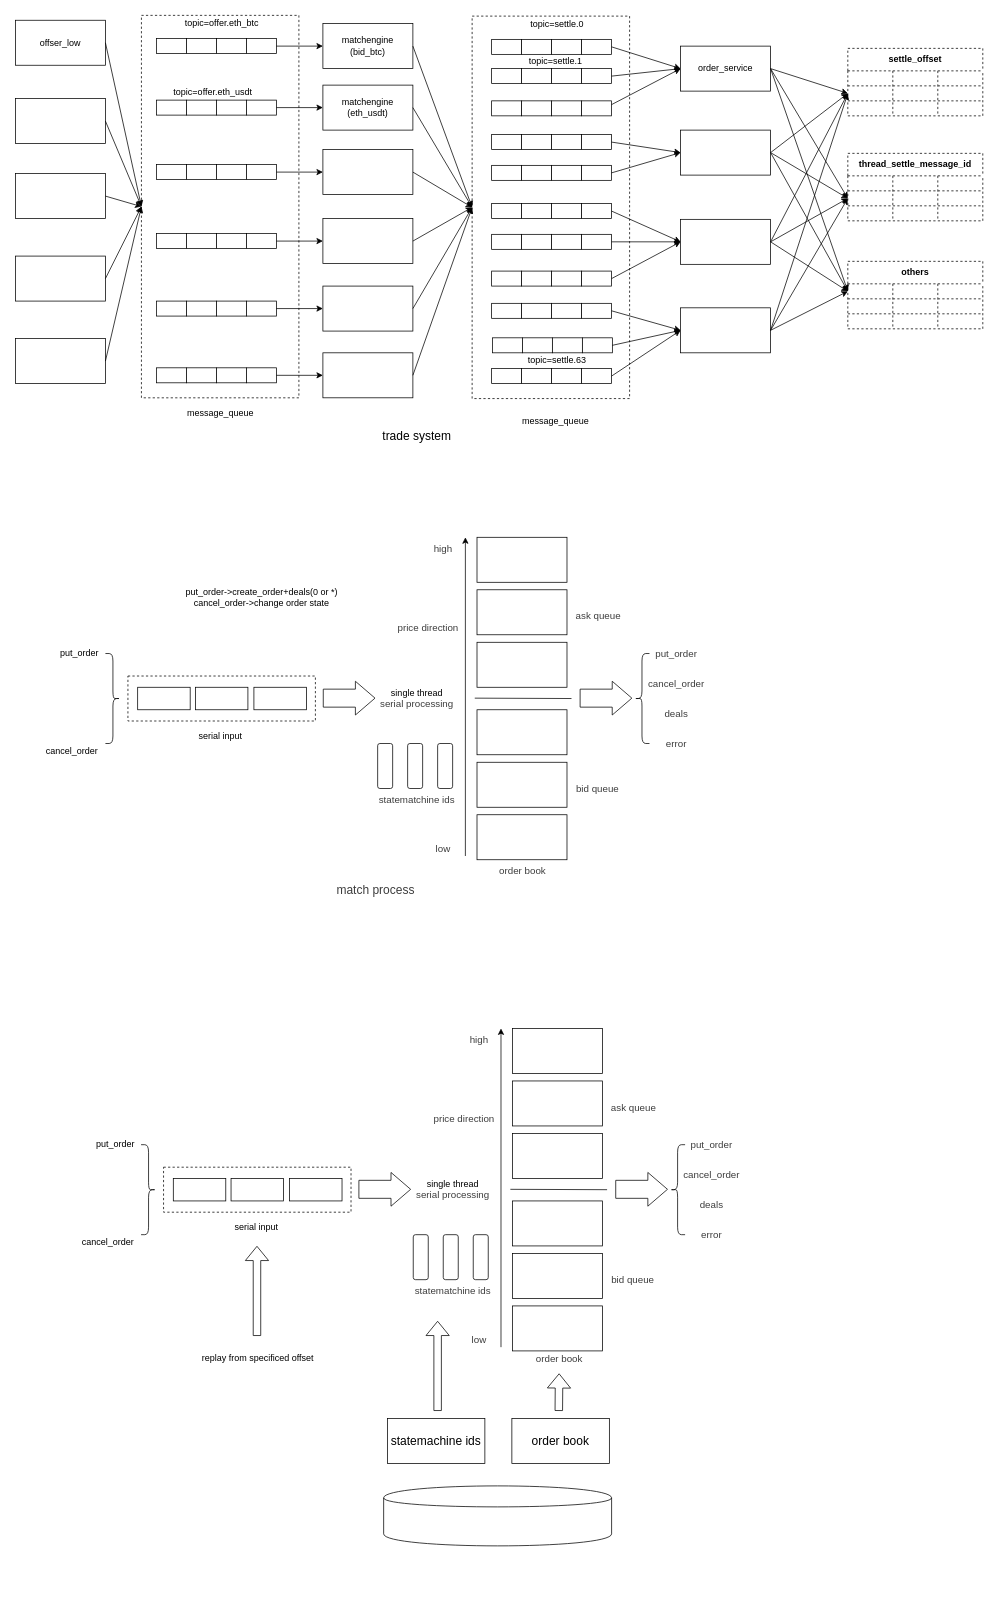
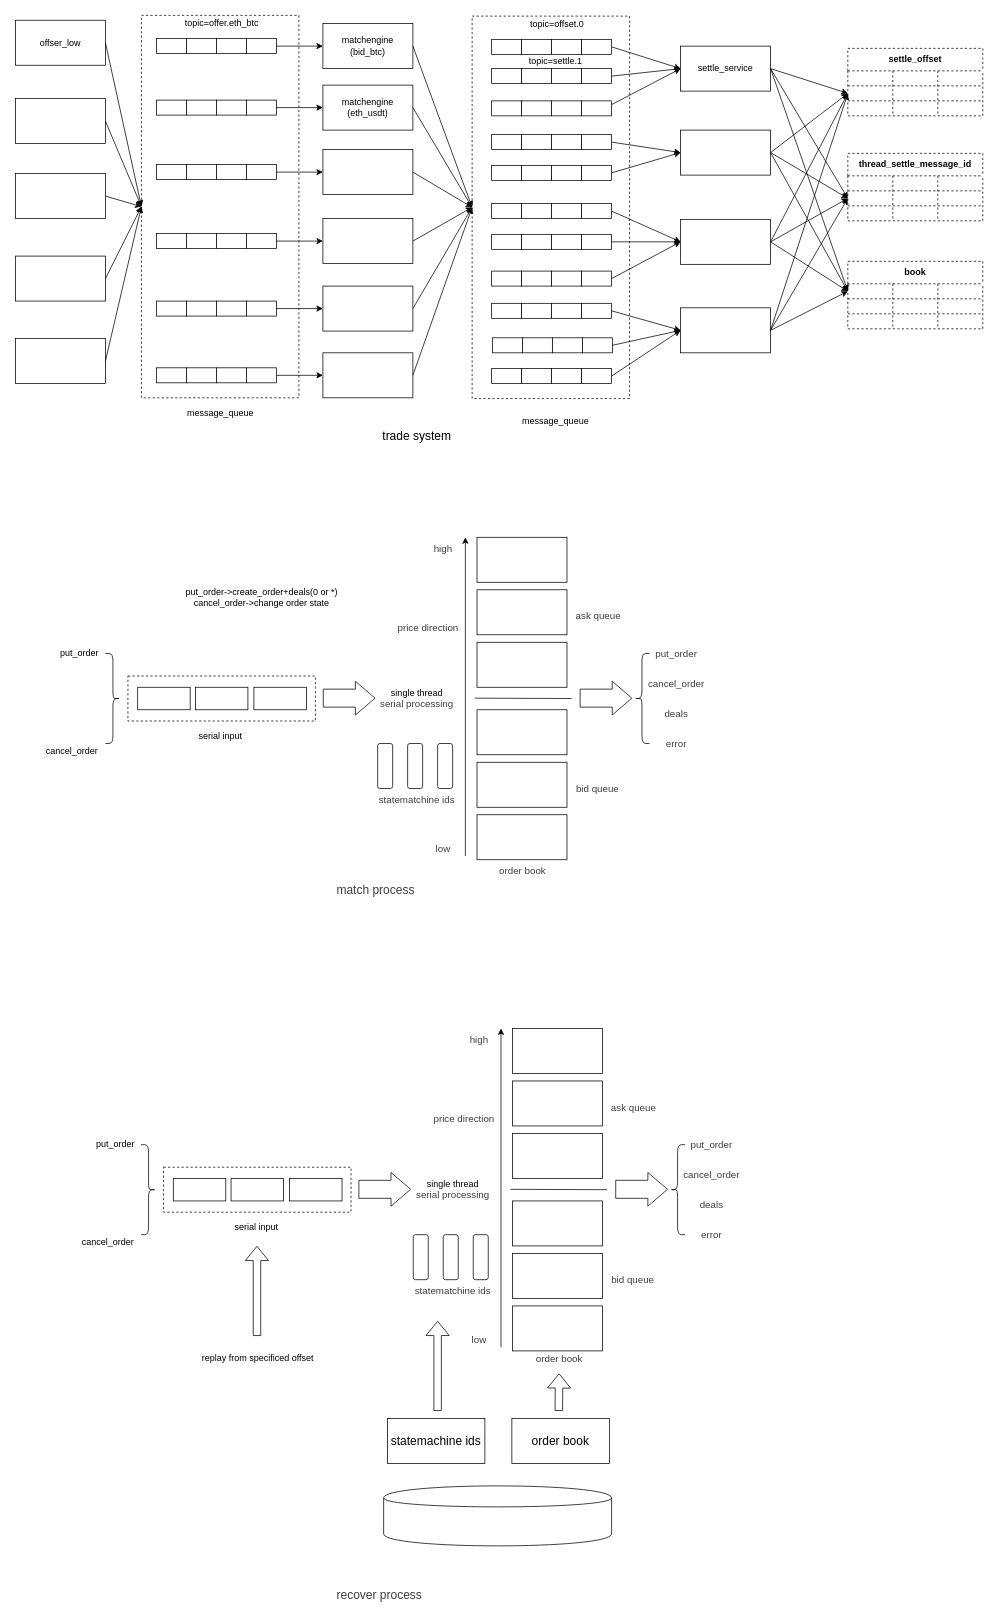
- <mxCell id="65" value="topic=settle.0" style="text;html=1;resizable=0;autosize=1;align=center;verticalAlign=middle;points=[];fillColor=none;strokeColor=none;rounded=0;" parent="1" vertex="1"><mxGeometry x="697" y="22" width="90" height="20" as="geometry" /></mxCell>
+ <mxCell id="65" value="topic=offset.0" style="text;html=1;resizable=0;autosize=1;align=center;verticalAlign=middle;points=[];fillColor=none;strokeColor=none;rounded=0;" parent="1" vertex="1"><mxGeometry x="697" y="22" width="90" height="20" as="geometry" /></mxCell>
- <mxCell id="89" value="order_service" style="rounded=0;whiteSpace=wrap;html=1;" parent="1" vertex="1"><mxGeometry x="907" y="61" width="120" height="60" as="geometry" /></mxCell>
+ <mxCell id="89" value="settle_service" style="rounded=0;whiteSpace=wrap;html=1;" parent="1" vertex="1"><mxGeometry x="907" y="61" width="120" height="60" as="geometry" /></mxCell>
- <mxCell id="33" value="topic=offer.eth_usdt" style="text;html=1;resizable=0;autosize=1;align=center;verticalAlign=middle;points=[];fillColor=none;strokeColor=none;rounded=0;" parent="1" vertex="1"><mxGeometry x="223" y="113" width="120" height="20" as="geometry" /></mxCell>
- <mxCell id="162" value="others" style="shape=table;html=1;whiteSpace=wrap;startSize=30;container=1;collapsible=0;childLayout=tableLayout;fontStyle=1;align=center;dashed=1;fillColor=none;" parent="1" vertex="1"><mxGeometry x="1130" y="348" width="180" height="90" as="geometry" /></mxCell>
+ <mxCell id="162" value="book" style="shape=table;html=1;whiteSpace=wrap;startSize=30;container=1;collapsible=0;childLayout=tableLayout;fontStyle=1;align=center;dashed=1;fillColor=none;" parent="1" vertex="1"><mxGeometry x="1130" y="348" width="180" height="90" as="geometry" /></mxCell>
- <mxCell id="67" value="topic=settle.63" style="text;html=1;resizable=0;autosize=1;align=center;verticalAlign=middle;points=[];fillColor=none;strokeColor=none;rounded=0;" parent="1" vertex="1"><mxGeometry x="697" y="470" width="90" height="20" as="geometry" /></mxCell>
+ <mxCell id="242" value="&lt;span style=&quot;color: rgb(61 , 61 , 61) ; font-family: &amp;#34;arial&amp;#34; , sans-serif ; font-size: 16px ; text-align: left&quot;&gt;recover process&lt;/span&gt;" style="text;html=1;resizable=0;autosize=1;align=center;verticalAlign=middle;points=[];fillColor=none;strokeColor=none;rounded=0;fontSize=16;" parent="1" vertex="1"><mxGeometry x="440" y="2111" width="130" height="30" as="geometry" /></mxCell>
